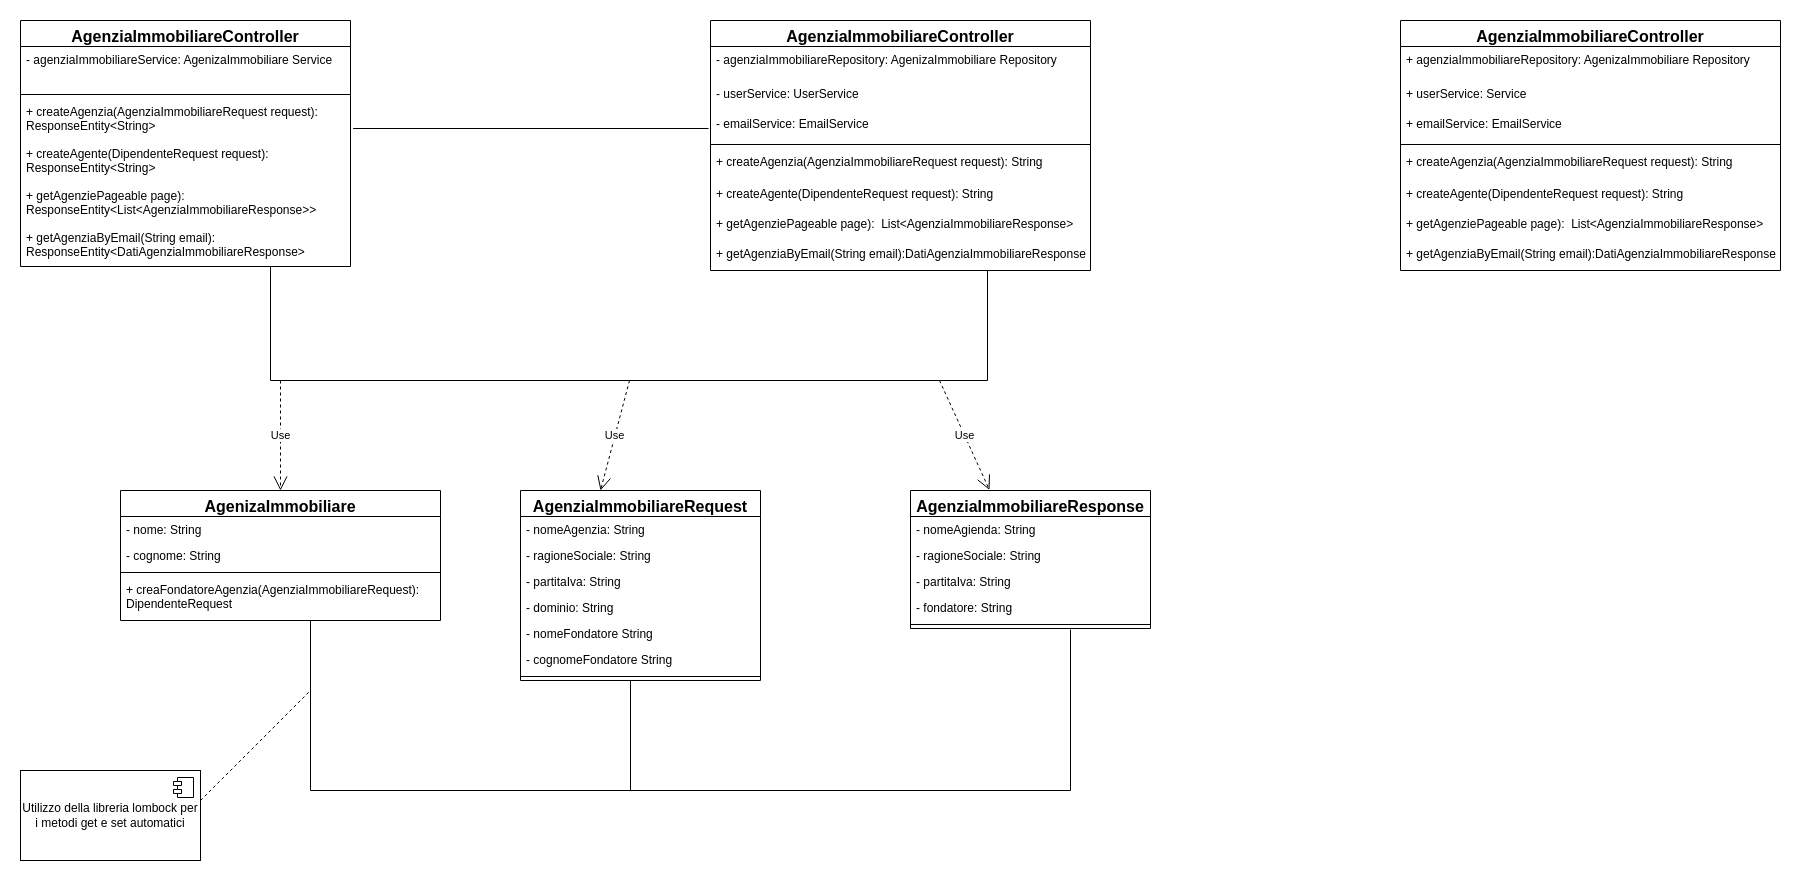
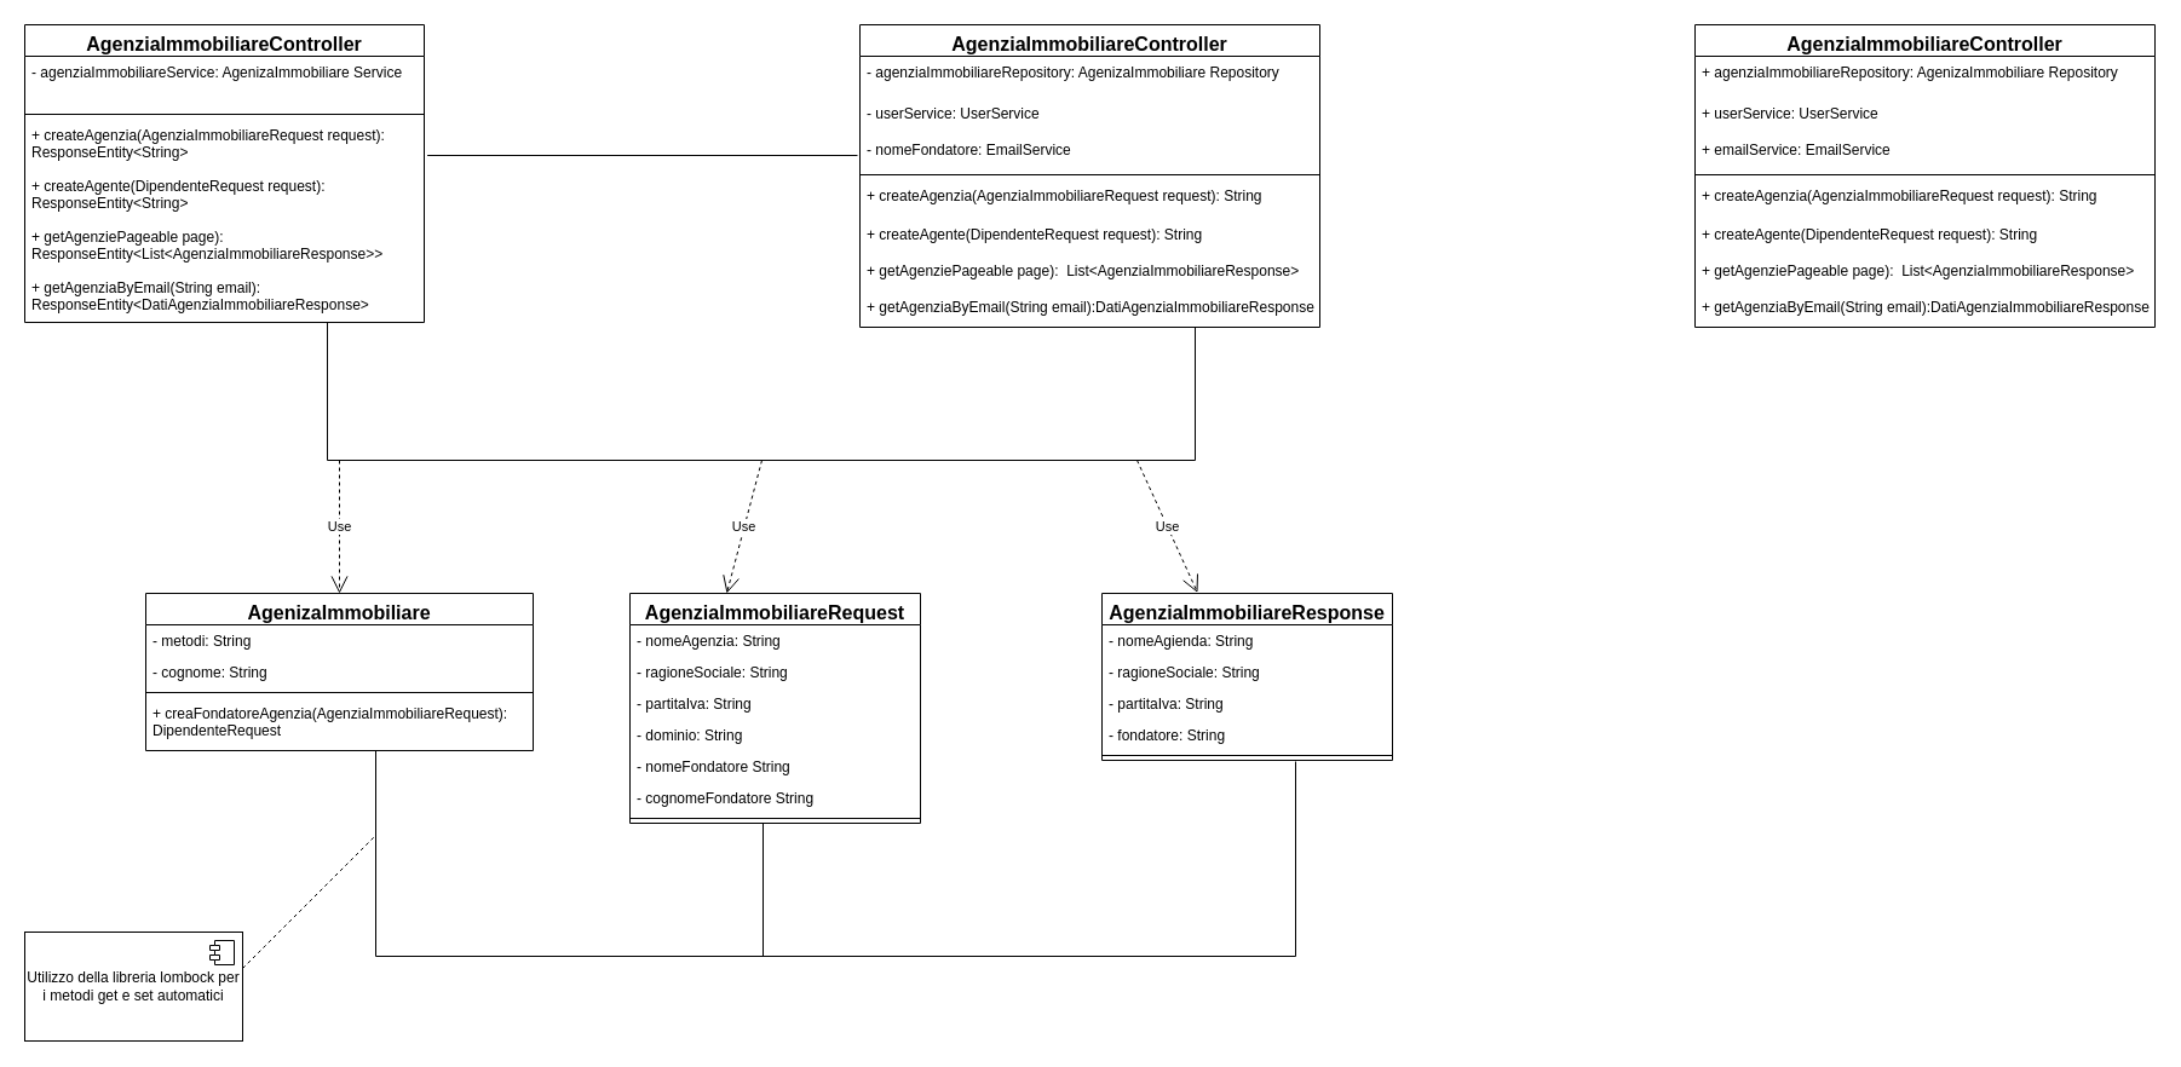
- <mxCell id="21" value="+ userService: Service" style="text;strokeColor=none;fillColor=none;align=left;verticalAlign=top;spacingLeft=4;spacingRight=4;overflow=hidden;rotatable=0;points=[[0,0.5],[1,0.5]];portConstraint=eastwest;whiteSpace=wrap;html=1;" vertex="1" parent="19"><mxGeometry y="60" width="380" height="30" as="geometry" /></mxCell>
+ <mxCell id="21" value="+ userService: UserService" style="text;strokeColor=none;fillColor=none;align=left;verticalAlign=top;spacingLeft=4;spacingRight=4;overflow=hidden;rotatable=0;points=[[0,0.5],[1,0.5]];portConstraint=eastwest;whiteSpace=wrap;html=1;" vertex="1" parent="19"><mxGeometry y="60" width="380" height="30" as="geometry" /></mxCell>
- <mxCell id="12" value="- emailService: EmailService" style="text;strokeColor=none;fillColor=none;align=left;verticalAlign=top;spacingLeft=4;spacingRight=4;overflow=hidden;rotatable=0;points=[[0,0.5],[1,0.5]];portConstraint=eastwest;whiteSpace=wrap;html=1;" vertex="1" parent="9"><mxGeometry y="90" width="380" height="30" as="geometry" /></mxCell>
+ <mxCell id="12" value="- nomeFondatore: EmailService" style="text;strokeColor=none;fillColor=none;align=left;verticalAlign=top;spacingLeft=4;spacingRight=4;overflow=hidden;rotatable=0;points=[[0,0.5],[1,0.5]];portConstraint=eastwest;whiteSpace=wrap;html=1;" vertex="1" parent="9"><mxGeometry y="90" width="380" height="30" as="geometry" /></mxCell>
- <mxCell id="35" value="- nome: String" style="text;strokeColor=none;fillColor=none;align=left;verticalAlign=top;spacingLeft=4;spacingRight=4;overflow=hidden;rotatable=0;points=[[0,0.5],[1,0.5]];portConstraint=eastwest;whiteSpace=wrap;html=1;" vertex="1" parent="34"><mxGeometry y="26" width="320" height="26" as="geometry" /></mxCell>
+ <mxCell id="35" value="- metodi: String" style="text;strokeColor=none;fillColor=none;align=left;verticalAlign=top;spacingLeft=4;spacingRight=4;overflow=hidden;rotatable=0;points=[[0,0.5],[1,0.5]];portConstraint=eastwest;whiteSpace=wrap;html=1;" vertex="1" parent="34"><mxGeometry y="26" width="320" height="26" as="geometry" /></mxCell>
